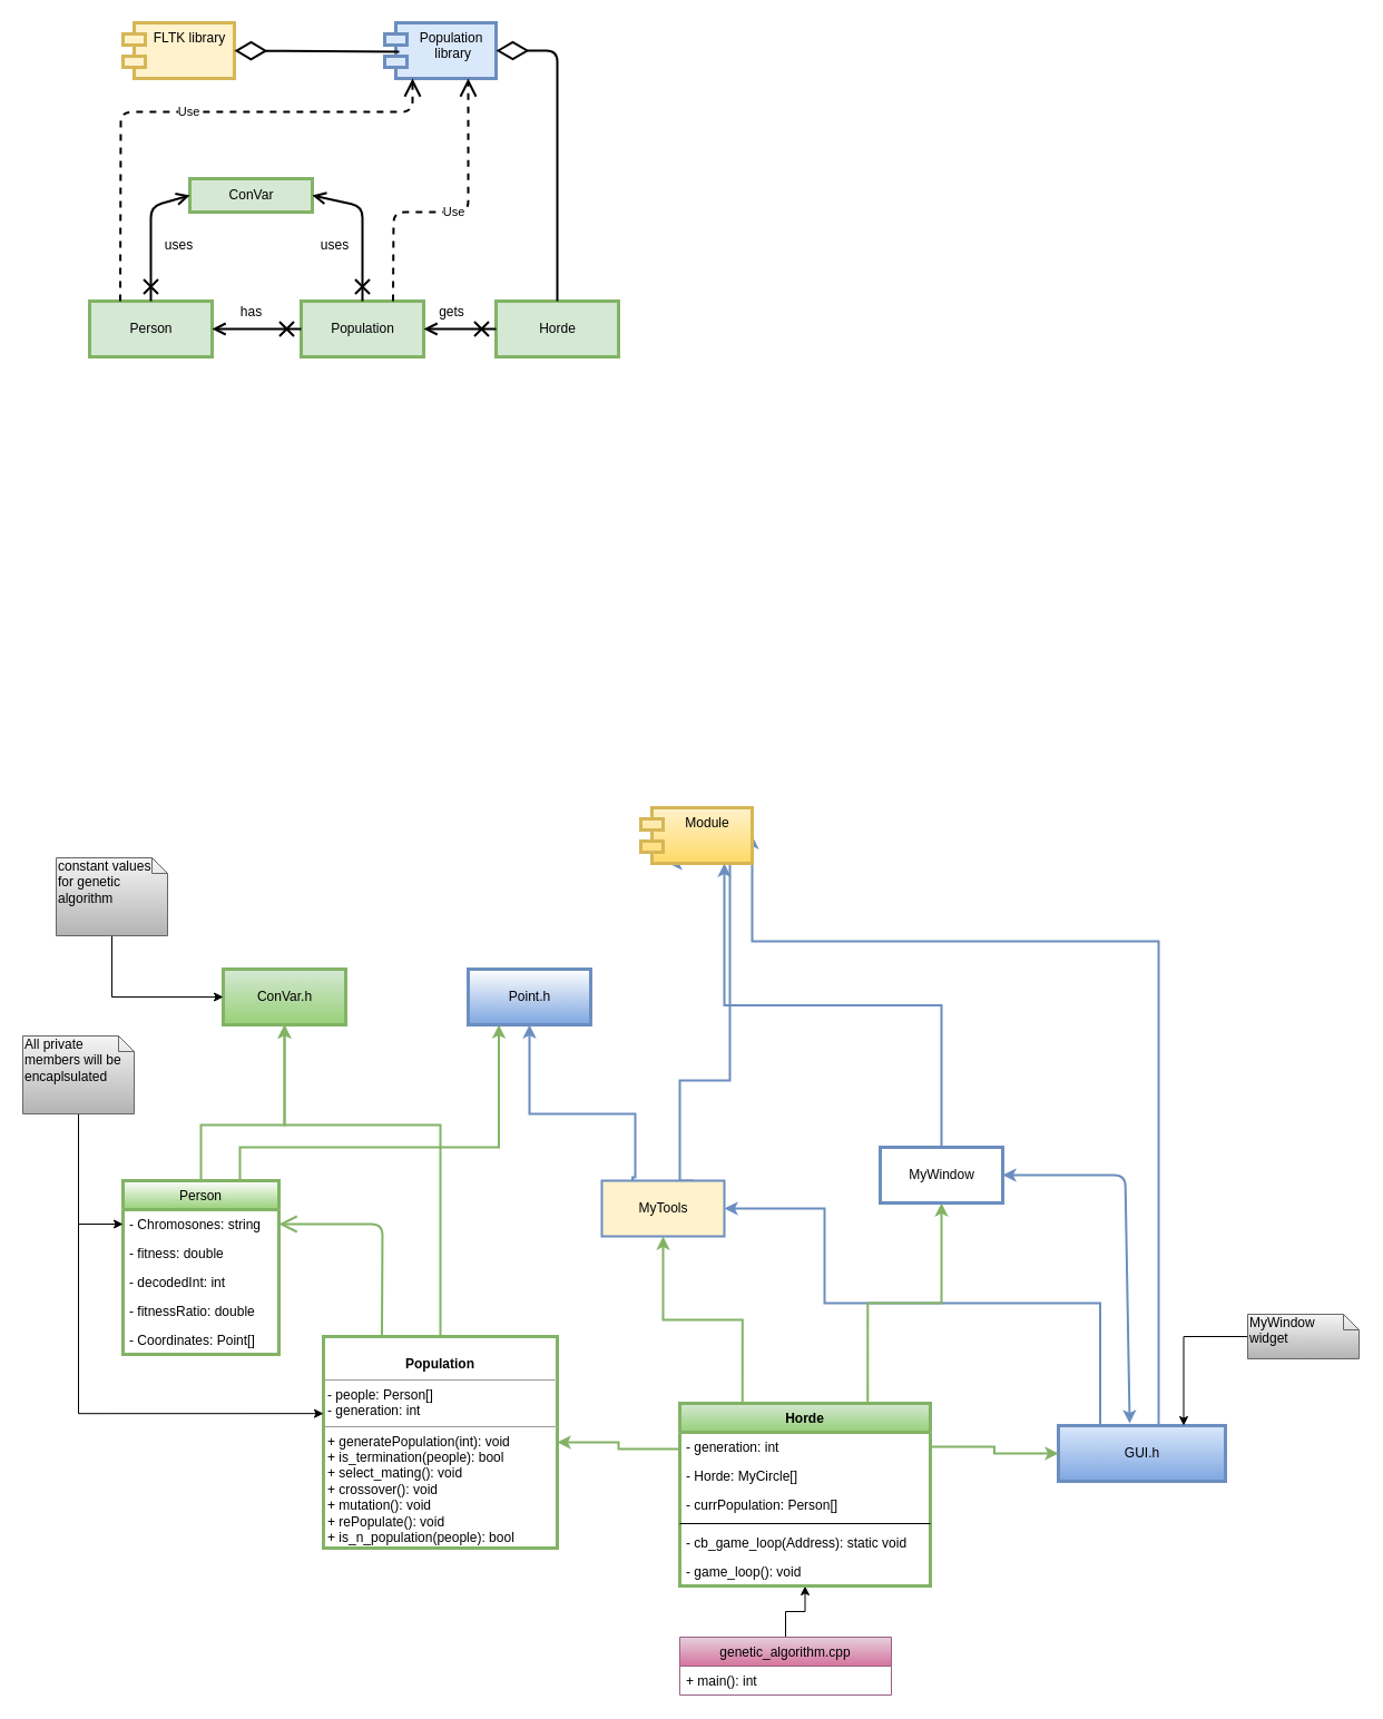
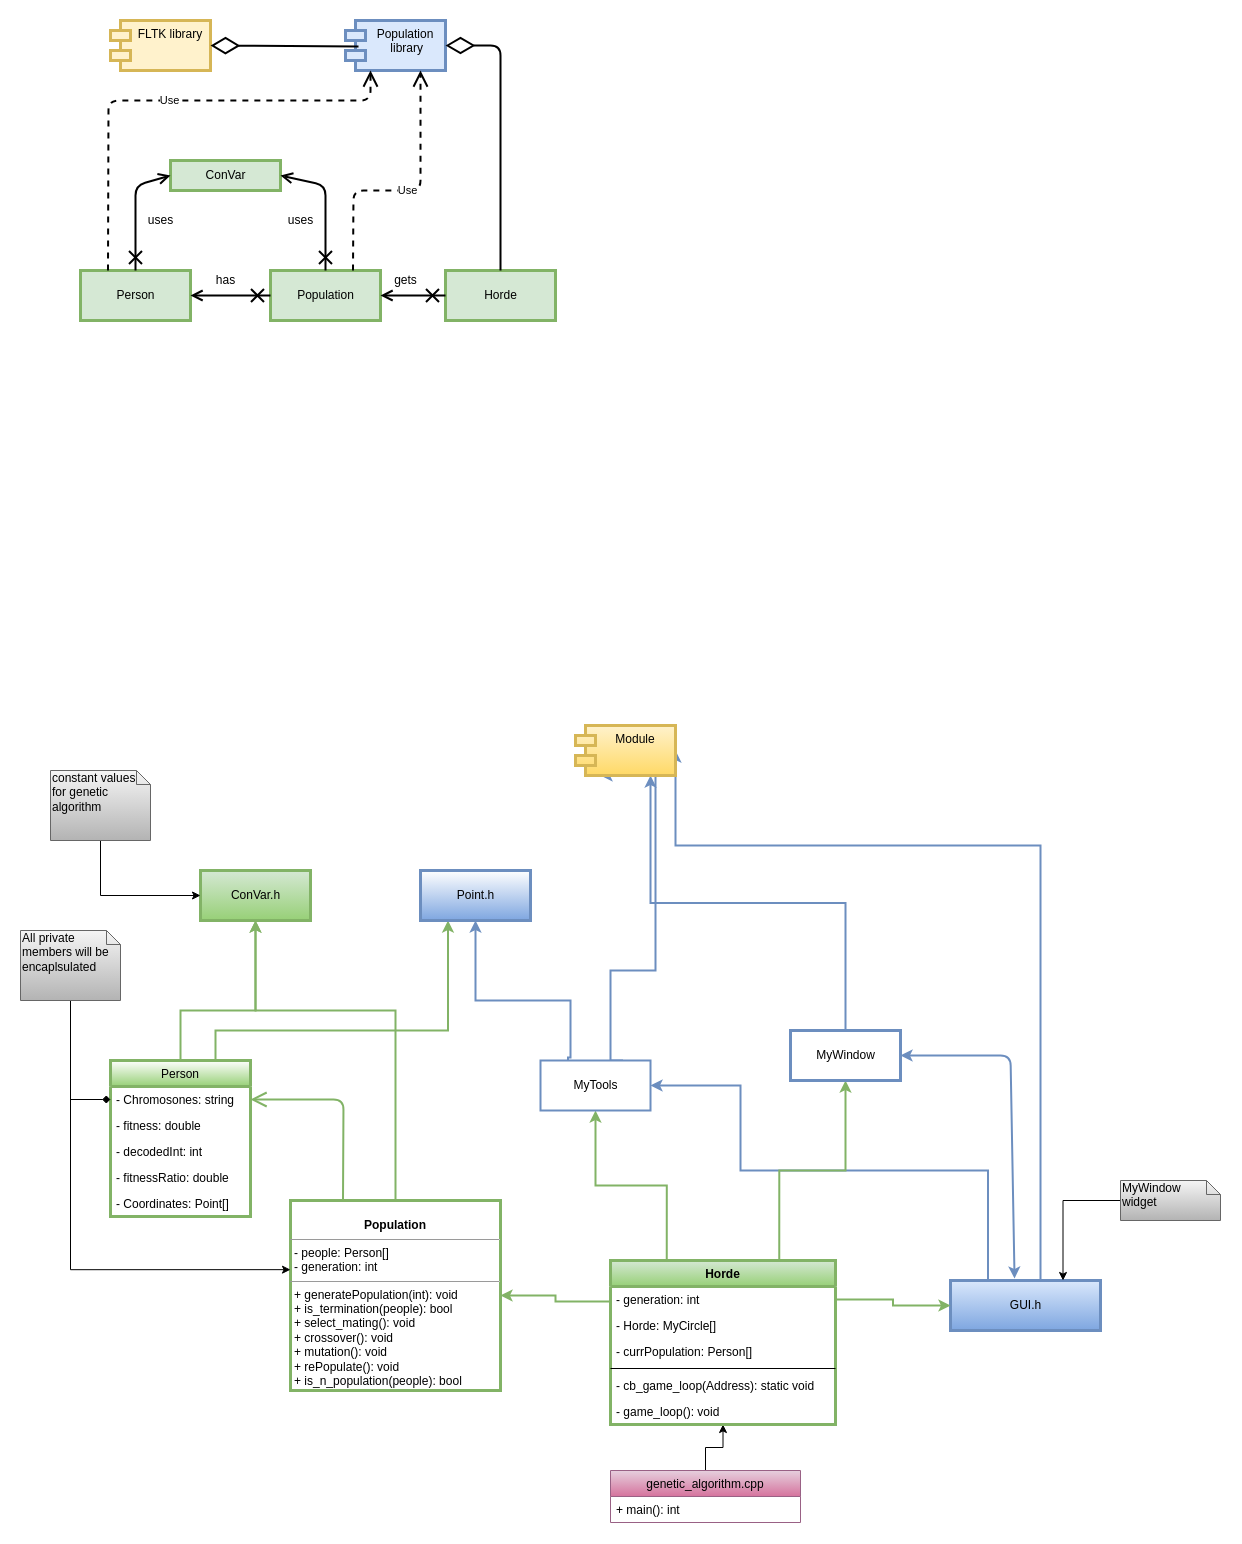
- <mxCell id="34" value="MyTools" style="html=1;strokeWidth=2;strokeColor=#6C8EBF;fillColor=#fff2cc;" parent="1" vertex="1"><mxGeometry x="540" y="1060" width="110" height="50" as="geometry" /></mxCell>
+ <mxCell id="34" value="MyTools" style="html=1;strokeWidth=2;strokeColor=#6C8EBF;" parent="1" vertex="1"><mxGeometry x="540" y="1060" width="110" height="50" as="geometry" /></mxCell>
- <mxCell id="12" style="edgeStyle=orthogonalEdgeStyle;rounded=0;orthogonalLoop=1;jettySize=auto;html=1;exitX=0.5;exitY=1;exitDx=0;exitDy=0;exitPerimeter=0;entryX=0;entryY=0.5;entryDx=0;entryDy=0;" parent="1" source="14" target="5" edge="1"><mxGeometry relative="1" as="geometry" /></mxCell>
+ <mxCell id="12" style="edgeStyle=orthogonalEdgeStyle;rounded=0;orthogonalLoop=1;jettySize=auto;html=1;exitX=0.5;exitY=1;exitDx=0;exitDy=0;exitPerimeter=0;entryX=0;entryY=0.5;entryDx=0;entryDy=0;endArrow=diamond;" parent="1" source="14" target="5" edge="1"><mxGeometry relative="1" as="geometry" /></mxCell>
